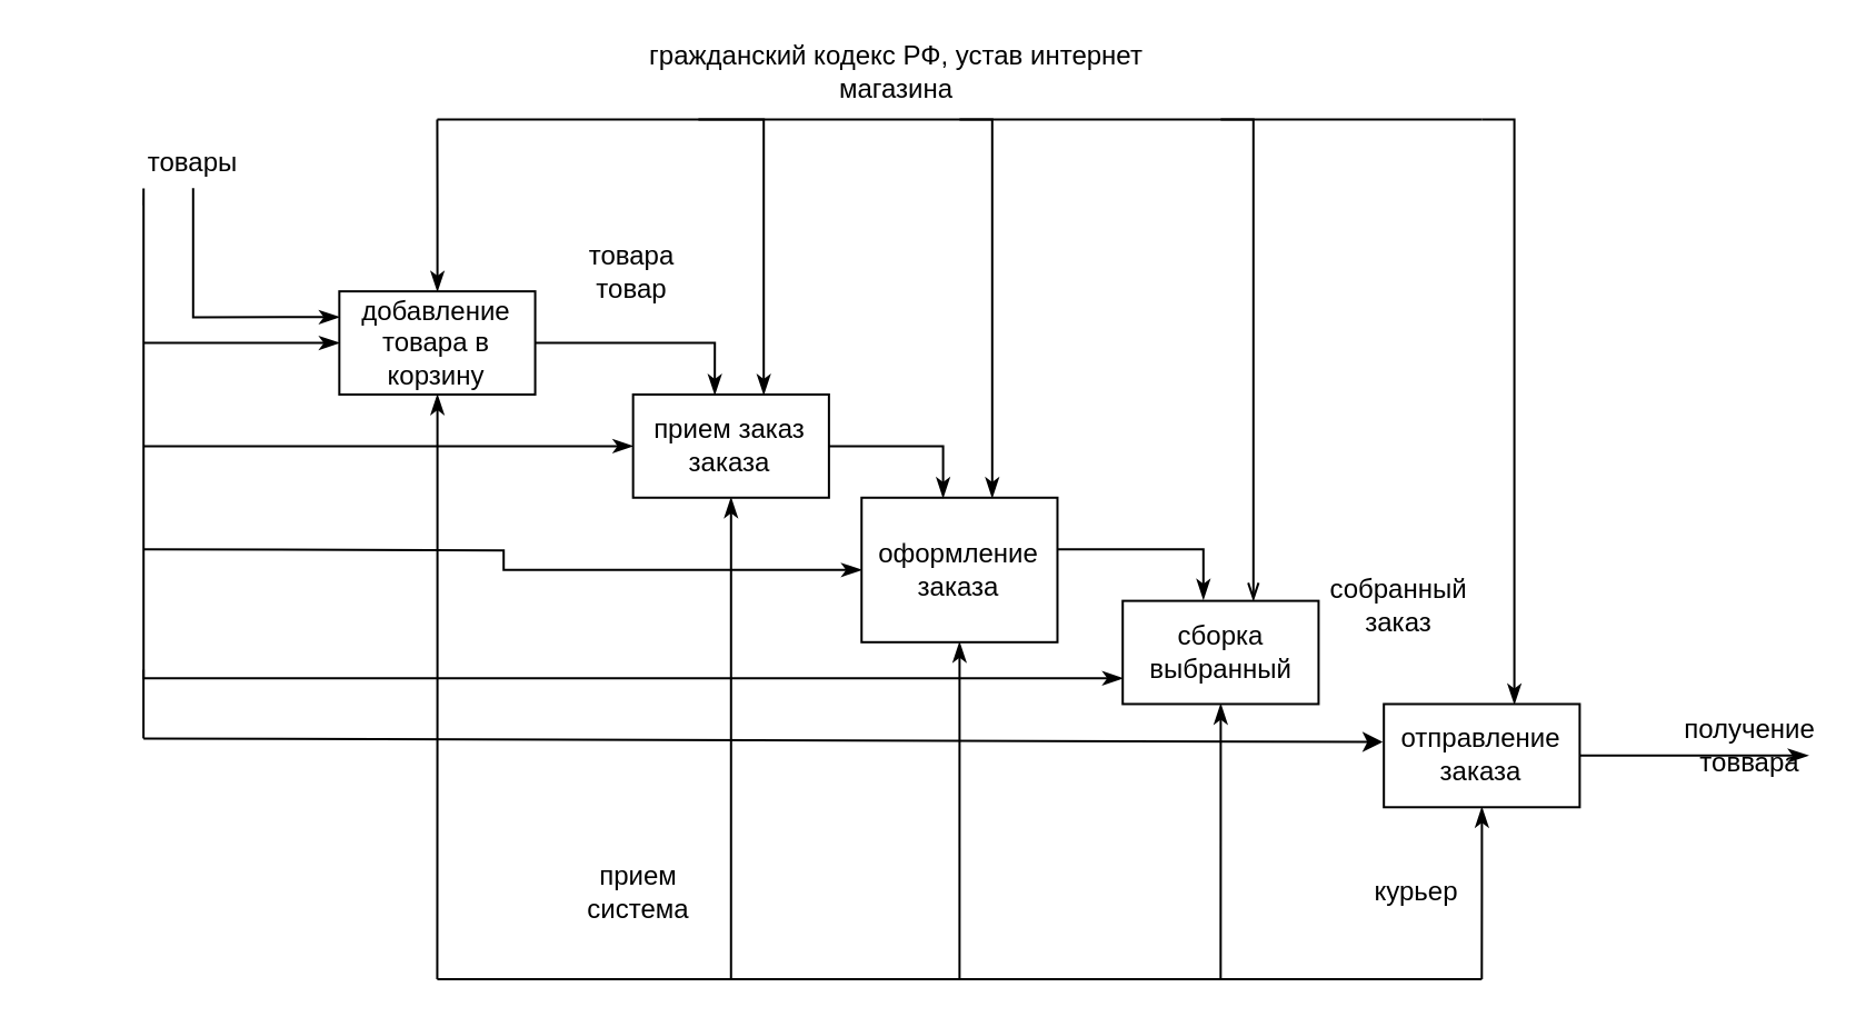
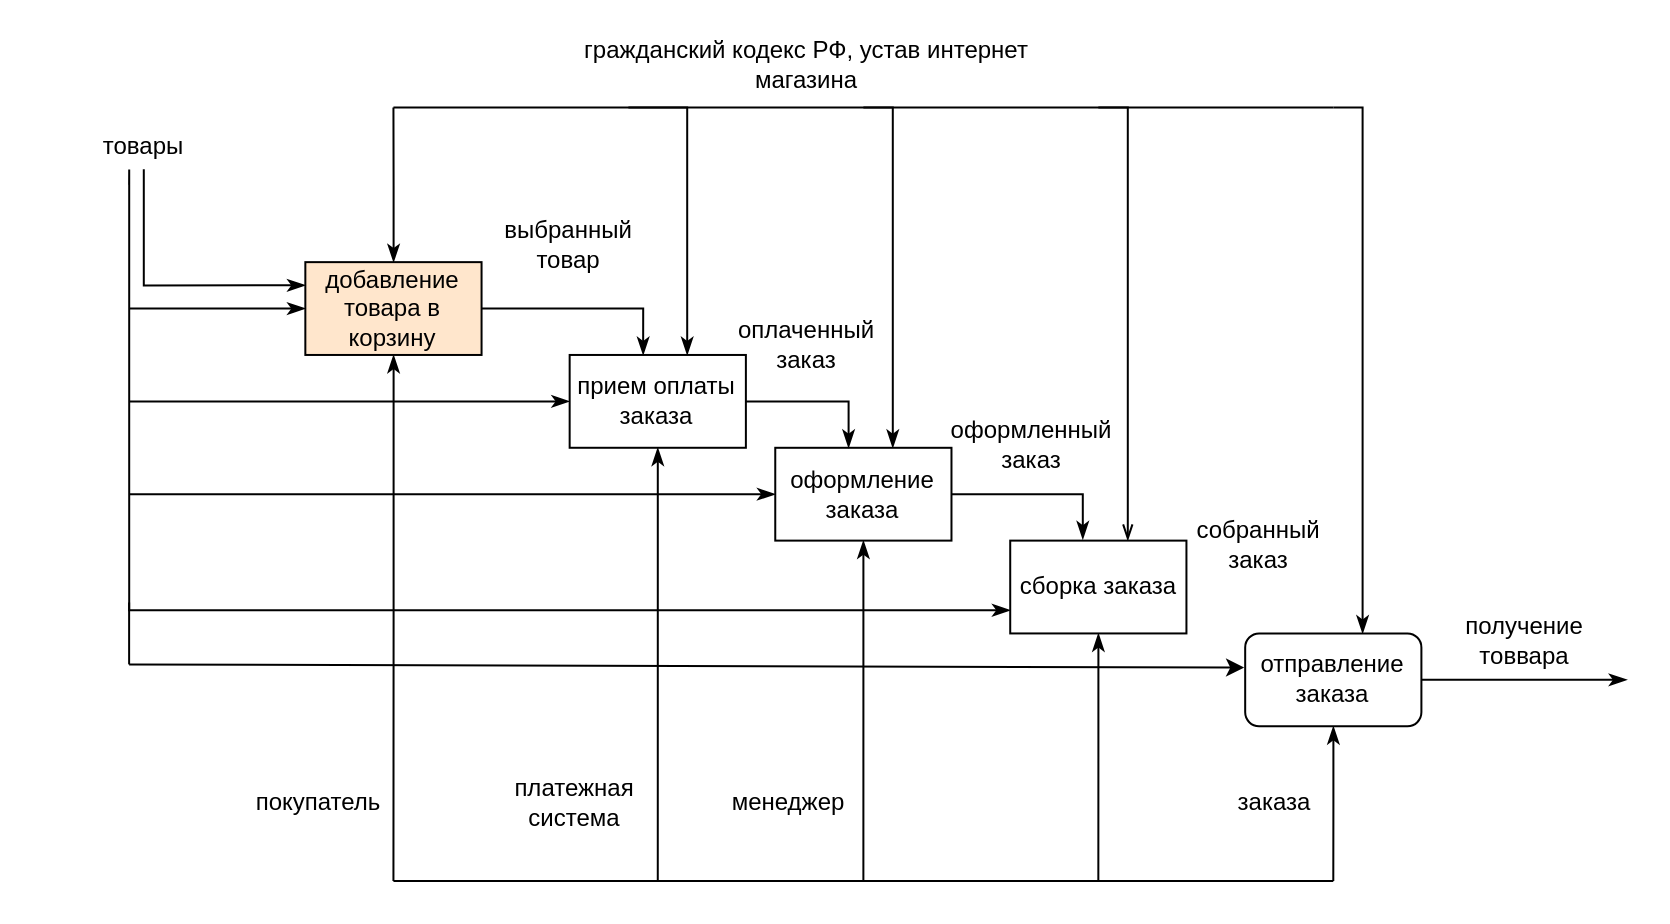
- <mxCell id="23" value="товары" style="text;html=1;strokeColor=none;fillColor=none;align=center;verticalAlign=middle;whiteSpace=wrap;rounded=0;" parent="2" vertex="1"><mxGeometry x="15" y="30.943" width="102.796" height="23.208" as="geometry" /></mxCell>
+ <mxCell id="23" value="товары" style="text;html=1;strokeColor=none;fillColor=none;align=center;verticalAlign=middle;whiteSpace=wrap;rounded=0;" parent="2" vertex="1"><mxGeometry y="30.943" width="102.796" height="23.208" as="geometry" /></mxCell>
- <mxCell id="27" value="товара &lt;br&gt;товар" style="text;html=1;strokeColor=none;fillColor=none;align=center;verticalAlign=middle;whiteSpace=wrap;rounded=0;" parent="2" vertex="1"><mxGeometry x="220.278" y="79.996" width="88.111" height="23.208" as="geometry" /></mxCell>
+ <mxCell id="27" value="выбранный &lt;br&gt;товар" style="text;html=1;strokeColor=none;fillColor=none;align=center;verticalAlign=middle;whiteSpace=wrap;rounded=0;" parent="2" vertex="1"><mxGeometry x="220.278" y="79.996" width="88.111" height="23.208" as="geometry" /></mxCell>
- <mxCell id="6" value="добавление товара в корзину" style="rounded=0;whiteSpace=wrap;html=1;" parent="2" vertex="1"><mxGeometry x="132.167" y="100.566" width="88.111" height="46.415" as="geometry" /></mxCell>
+ <mxCell id="6" value="добавление товара в корзину" style="rounded=0;whiteSpace=wrap;html=1;fillColor=#ffe6cc;" parent="2" vertex="1"><mxGeometry x="132.167" y="100.566" width="88.111" height="46.415" as="geometry" /></mxCell>
+ <mxCell id="28" value="оплаченный заказ" style="text;html=1;strokeColor=none;fillColor=none;align=center;verticalAlign=middle;whiteSpace=wrap;rounded=0;" parent="2" vertex="1"><mxGeometry x="361.256" y="130.001" width="44.056" height="23.208" as="geometry" /></mxCell>
- <mxCell id="10" value="прием заказ заказа" style="rounded=0;whiteSpace=wrap;html=1;" parent="2" vertex="1"><mxGeometry x="264.333" y="146.981" width="88.111" height="46.415" as="geometry" /></mxCell>
+ <mxCell id="10" value="прием оплаты заказа" style="rounded=0;whiteSpace=wrap;html=1;" parent="2" vertex="1"><mxGeometry x="264.333" y="146.981" width="88.111" height="46.415" as="geometry" /></mxCell>
+ <mxCell id="29" value="&lt;font&gt;оформленный&lt;/font&gt;&lt;br&gt;&lt;font&gt;заказ&lt;/font&gt;" style="text;html=1;strokeColor=none;fillColor=none;align=center;verticalAlign=middle;whiteSpace=wrap;rounded=0;" parent="2" vertex="1"><mxGeometry x="469.926" y="179.996" width="51.398" height="23.208" as="geometry" /></mxCell>
- <mxCell id="15" value="оформление заказа" style="rounded=0;whiteSpace=wrap;html=1;" parent="2" vertex="1"><mxGeometry x="367.13" y="193.396" width="88.111" height="65" as="geometry" /></mxCell>
+ <mxCell id="15" value="оформление заказа" style="rounded=0;whiteSpace=wrap;html=1;" parent="2" vertex="1"><mxGeometry x="367.13" y="193.396" width="88.111" height="46.415" as="geometry" /></mxCell>
- <mxCell id="19" value="сборка выбранный" style="rounded=0;whiteSpace=wrap;html=1;" parent="2" vertex="1"><mxGeometry x="484.611" y="239.811" width="88.111" height="46.415" as="geometry" /></mxCell>
+ <mxCell id="19" value="сборка заказа" style="rounded=0;whiteSpace=wrap;html=1;" parent="2" vertex="1"><mxGeometry x="484.611" y="239.811" width="88.111" height="46.415" as="geometry" /></mxCell>
- <mxCell id="39" value="получение товвара" style="text;html=1;strokeColor=none;fillColor=none;align=center;verticalAlign=middle;whiteSpace=wrap;rounded=0;" parent="2" vertex="1"><mxGeometry x="744.574" y="293.491" width="44.056" height="23.208" as="geometry" /></mxCell>
+ <mxCell id="39" value="получение товвара" style="text;html=1;strokeColor=none;fillColor=none;align=center;verticalAlign=middle;whiteSpace=wrap;rounded=0;" parent="2" vertex="1"><mxGeometry x="719.574" y="278.491" width="44.056" height="23.208" as="geometry" /></mxCell>
- <mxCell id="37" value="отправление заказа" style="rounded=0;whiteSpace=wrap;html=1;" parent="2" vertex="1"><mxGeometry x="602.093" y="286.226" width="88.111" height="46.415" as="geometry" /></mxCell>
+ <mxCell id="37" value="отправление заказа" style="whiteSpace=wrap;html=1;rounded=1;" parent="2" vertex="1"><mxGeometry x="602.093" y="286.226" width="88.111" height="46.415" as="geometry" /></mxCell>
+ <mxCell id="31" value="покупатель" style="text;html=1;strokeColor=none;fillColor=none;align=center;verticalAlign=middle;whiteSpace=wrap;rounded=0;" parent="2" vertex="1"><mxGeometry x="117.481" y="358.943" width="44.056" height="23.208" as="geometry" /></mxCell>
+ <mxCell id="32" value="менеджер" style="text;html=1;strokeColor=none;fillColor=none;align=center;verticalAlign=middle;whiteSpace=wrap;rounded=0;" parent="2" vertex="1"><mxGeometry x="352.444" y="358.943" width="44.056" height="23.208" as="geometry" /></mxCell>
- <mxCell id="33" value="прием система" style="text;html=1;strokeColor=none;fillColor=none;align=center;verticalAlign=middle;whiteSpace=wrap;rounded=0;" parent="2" vertex="1"><mxGeometry x="244.753" y="358.943" width="44.056" height="23.208" as="geometry" /></mxCell>
+ <mxCell id="33" value="платежная система" style="text;html=1;strokeColor=none;fillColor=none;align=center;verticalAlign=middle;whiteSpace=wrap;rounded=0;" parent="2" vertex="1"><mxGeometry x="244.753" y="358.943" width="44.056" height="23.208" as="geometry" /></mxCell>
- <mxCell id="38" value="курьер" style="text;html=1;strokeColor=none;fillColor=none;align=center;verticalAlign=middle;whiteSpace=wrap;rounded=0;" parent="2" vertex="1"><mxGeometry x="594.75" y="358.943" width="44.056" height="23.208" as="geometry" /></mxCell>
+ <mxCell id="38" value="заказа" style="text;html=1;strokeColor=none;fillColor=none;align=center;verticalAlign=middle;whiteSpace=wrap;rounded=0;" parent="2" vertex="1"><mxGeometry x="594.75" y="358.943" width="44.056" height="23.208" as="geometry" /></mxCell>
